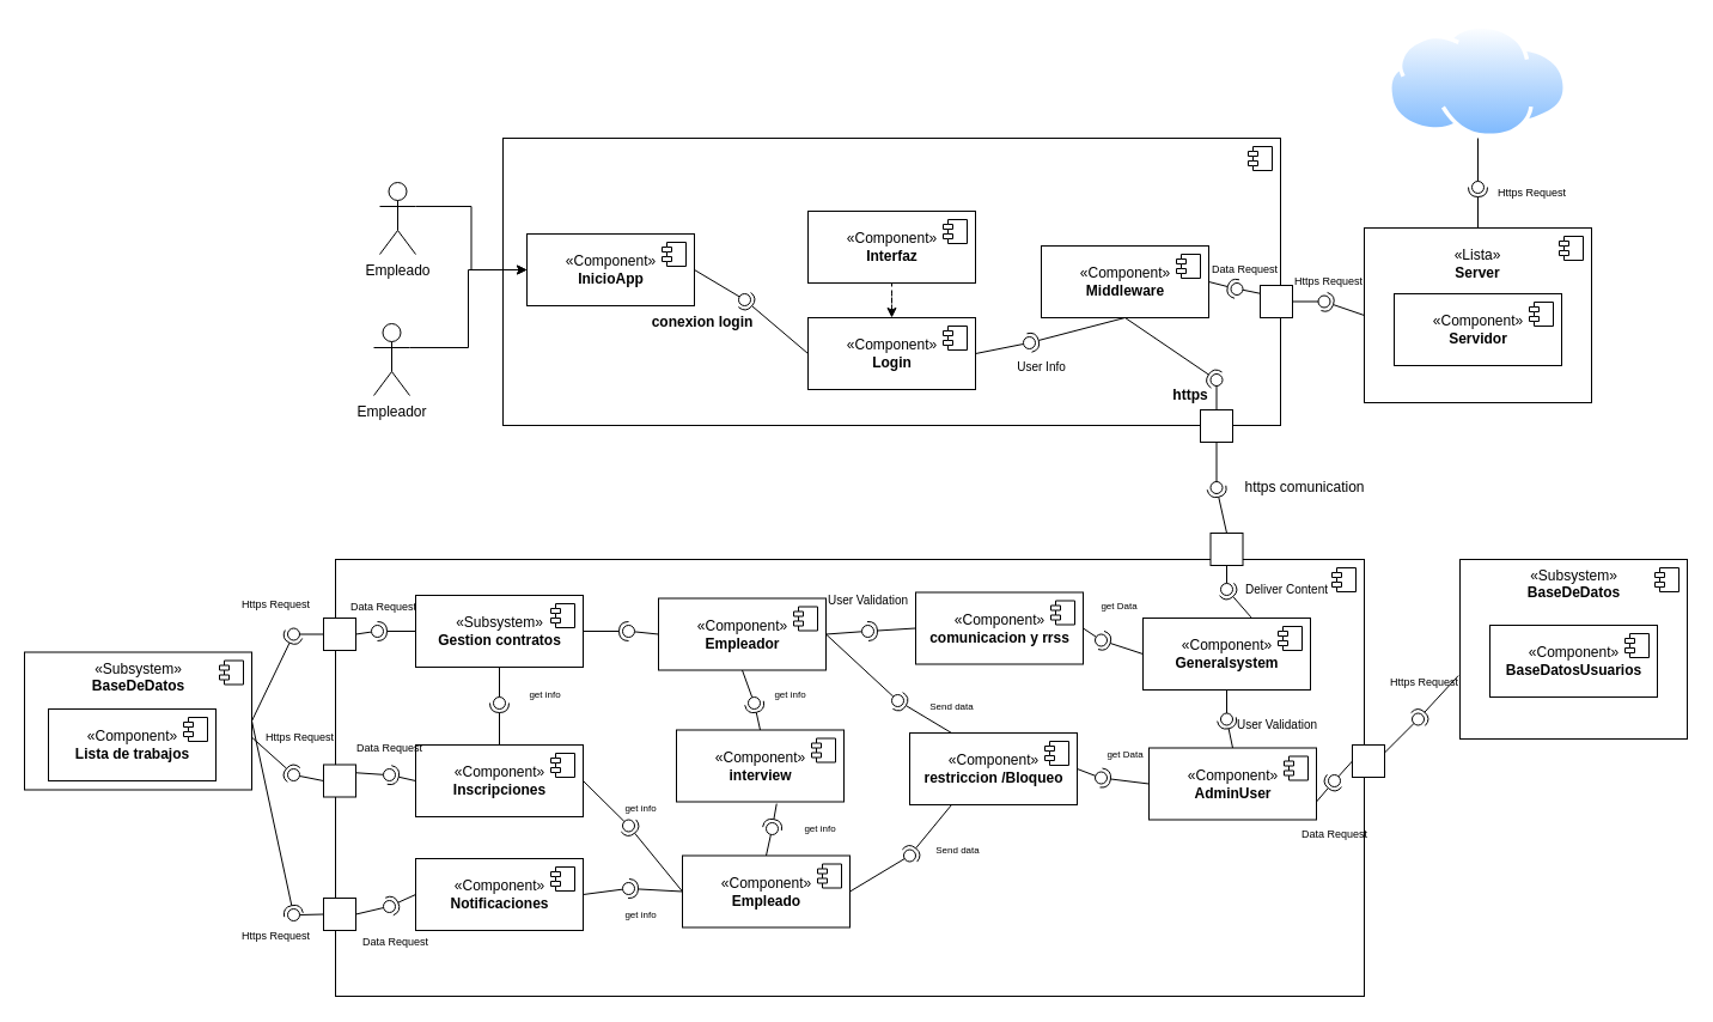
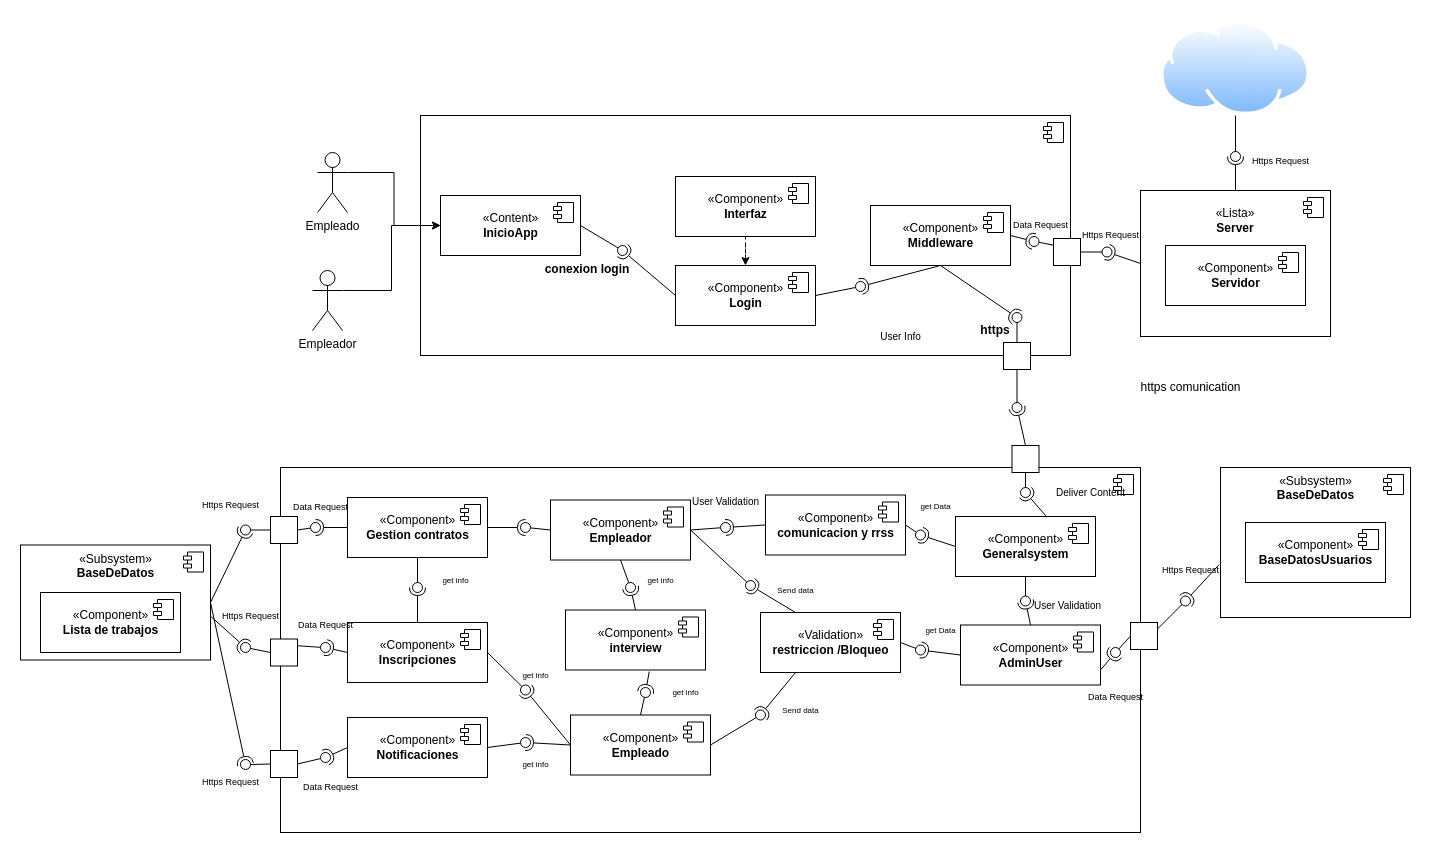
- <mxCell id="8" value="«Component»&lt;br&gt;&lt;b&gt;InicioApp&lt;/b&gt;" style="html=1;dropTarget=0;" vertex="1" parent="1"><mxGeometry x="440" y="195" width="140" height="60" as="geometry" /></mxCell>
+ <mxCell id="8" value="«Content»&lt;br&gt;&lt;b&gt;InicioApp&lt;/b&gt;" style="html=1;dropTarget=0;" vertex="1" parent="1"><mxGeometry x="440" y="195" width="140" height="60" as="geometry" /></mxCell>
- <mxCell id="151" value="User Info" style="text;html=1;align=center;verticalAlign=middle;resizable=0;points=[];autosize=1;strokeColor=none;fillColor=none;fontSize=10;" vertex="1" parent="1"><mxGeometry x="840" y="291" width="60" height="30" as="geometry" /></mxCell>
+ <mxCell id="151" value="User Info" style="text;html=1;align=center;verticalAlign=middle;resizable=0;points=[];autosize=1;strokeColor=none;fillColor=none;fontSize=10;" vertex="1" parent="1"><mxGeometry x="870" y="321" width="60" height="30" as="geometry" /></mxCell>
- <mxCell id="150" value="https comunication" style="text;html=1;align=center;verticalAlign=middle;resizable=0;points=[];autosize=1;strokeColor=none;fillColor=none;" vertex="1" parent="1"><mxGeometry x="1030" y="392" width="120" height="30" as="geometry" /></mxCell>
+ <mxCell id="150" value="https comunication" style="text;html=1;align=center;verticalAlign=middle;resizable=0;points=[];autosize=1;strokeColor=none;fillColor=none;" vertex="1" parent="1"><mxGeometry x="1130" y="372" width="120" height="30" as="geometry" /></mxCell>
- <mxCell id="59" value="Deliver Content" style="text;html=1;align=center;verticalAlign=middle;resizable=0;points=[];autosize=1;strokeColor=none;fillColor=none;fontSize=10;" vertex="1" parent="1"><mxGeometry x="1030" y="477" width="90" height="30" as="geometry" /></mxCell>
+ <mxCell id="59" value="Deliver Content" style="text;html=1;align=center;verticalAlign=middle;resizable=0;points=[];autosize=1;strokeColor=none;fillColor=none;fontSize=10;" vertex="1" parent="1"><mxGeometry x="1045" y="477" width="90" height="30" as="geometry" /></mxCell>
- <mxCell id="30" value="«Subsystem»&lt;b&gt;&lt;br&gt;Gestion contratos&lt;/b&gt;&lt;br&gt;&lt;b&gt;&lt;/b&gt;" style="html=1;dropTarget=0;" vertex="1" parent="1"><mxGeometry x="347" y="497" width="140" height="60" as="geometry" /></mxCell>
+ <mxCell id="30" value="«Component»&lt;b&gt;&lt;br&gt;Gestion contratos&lt;/b&gt;&lt;br&gt;&lt;b&gt;&lt;/b&gt;" style="html=1;dropTarget=0;" vertex="1" parent="1"><mxGeometry x="347" y="497" width="140" height="60" as="geometry" /></mxCell>
- <mxCell id="120" value="«Component»&lt;br&gt;&lt;b&gt;restriccion /Bloqueo&lt;br&gt;&lt;/b&gt;" style="html=1;dropTarget=0;" vertex="1" parent="1"><mxGeometry x="760" y="612" width="140" height="60" as="geometry" /></mxCell>
+ <mxCell id="120" value="«Validation»&lt;br&gt;&lt;b&gt;restriccion /Bloqueo&lt;br&gt;&lt;/b&gt;" style="html=1;dropTarget=0;" vertex="1" parent="1"><mxGeometry x="760" y="612" width="140" height="60" as="geometry" /></mxCell>
